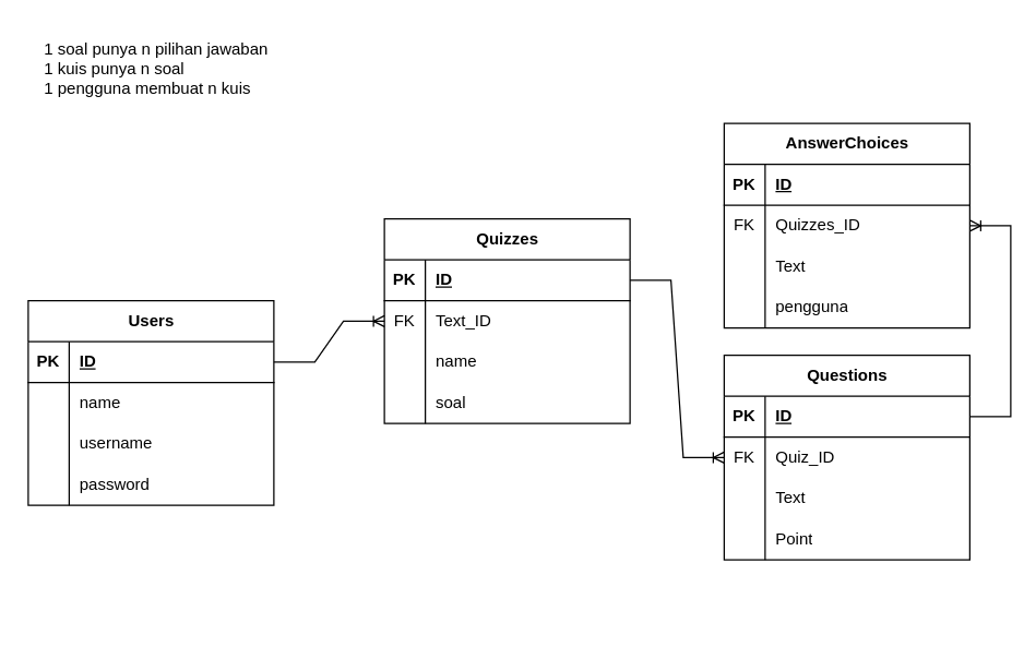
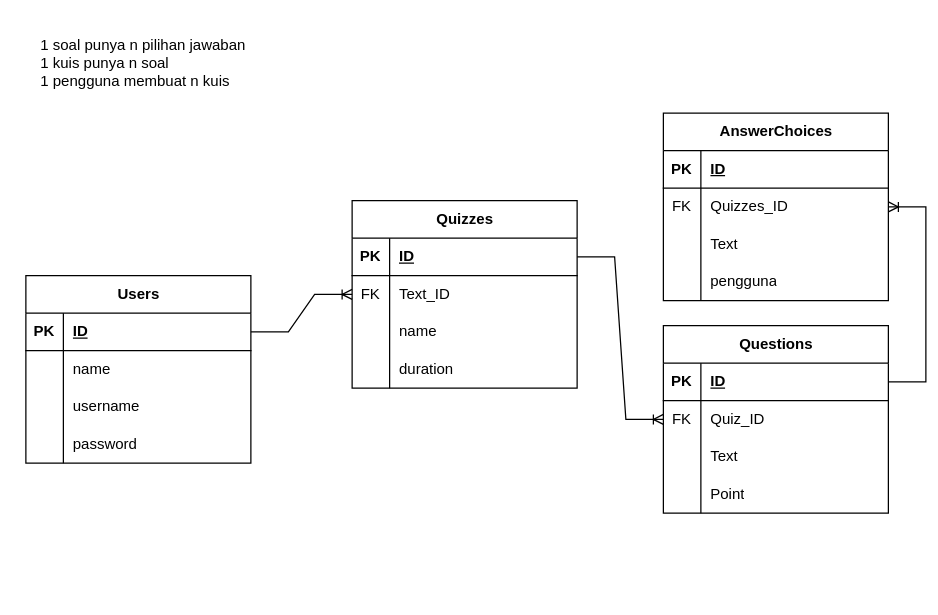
- <mxCell id="41" value="soal" style="shape=partialRectangle;connectable=0;fillColor=none;top=0;left=0;bottom=0;right=0;align=left;spacingLeft=6;overflow=hidden;whiteSpace=wrap;html=1;" parent="39" vertex="1"><mxGeometry x="30" width="150" height="30" as="geometry"><mxRectangle width="150" height="30" as="alternateBounds" /></mxGeometry></mxCell>
+ <mxCell id="41" value="duration" style="shape=partialRectangle;connectable=0;fillColor=none;top=0;left=0;bottom=0;right=0;align=left;spacingLeft=6;overflow=hidden;whiteSpace=wrap;html=1;" parent="39" vertex="1"><mxGeometry x="30" width="150" height="30" as="geometry"><mxRectangle width="150" height="30" as="alternateBounds" /></mxGeometry></mxCell>
